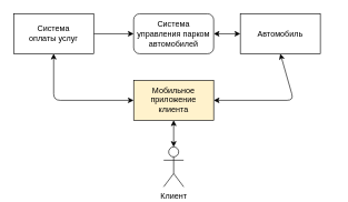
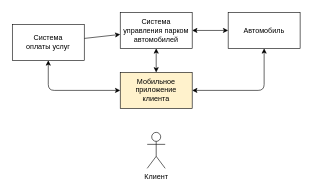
- <mxCell id="10" value="Система&lt;br&gt;оплаты услуг" style="rounded=0;whiteSpace=wrap;html=1;" parent="1" vertex="1"><mxGeometry x="20" y="20" width="120" height="60" as="geometry" /></mxCell>
+ <mxCell id="10" value="Система&lt;br&gt;оплаты услуг" style="rounded=0;whiteSpace=wrap;html=1;" parent="1" vertex="1"><mxGeometry x="20" y="40" width="120" height="60" as="geometry" /></mxCell>
- <mxCell id="6" value="Система&lt;br&gt;управления парком&lt;br&gt;автомобилей" style="whiteSpace=wrap;html=1;rounded=1;" parent="1" vertex="1"><mxGeometry x="200" y="20" width="120" height="60" as="geometry" /></mxCell>
+ <mxCell id="6" value="Система&lt;br&gt;управления парком&lt;br&gt;автомобилей" style="rounded=0;whiteSpace=wrap;html=1;" parent="1" vertex="1"><mxGeometry x="200" y="20" width="120" height="60" as="geometry" /></mxCell>
- <mxCell id="12" value="Автомобиль" style="rounded=0;whiteSpace=wrap;html=1;" parent="1" vertex="1"><mxGeometry x="360" y="20" width="120" height="60" as="geometry" /></mxCell>
+ <mxCell id="12" value="Автомобиль" style="rounded=0;whiteSpace=wrap;html=1;" parent="1" vertex="1"><mxGeometry x="380" y="20" width="120" height="60" as="geometry" /></mxCell>
+ <mxCell id="3" style="edgeStyle=none;html=1;startArrow=classic;startFill=1;" parent="1" source="6" target="2" edge="1"><mxGeometry relative="1" as="geometry" /></mxCell>
- <mxCell id="7" style="edgeStyle=none;html=1;entryX=0.5;entryY=1;entryDx=0;entryDy=0;startArrow=classic;startFill=1;" parent="1" source="8" target="2" edge="1"><mxGeometry relative="1" as="geometry" /></mxCell>
